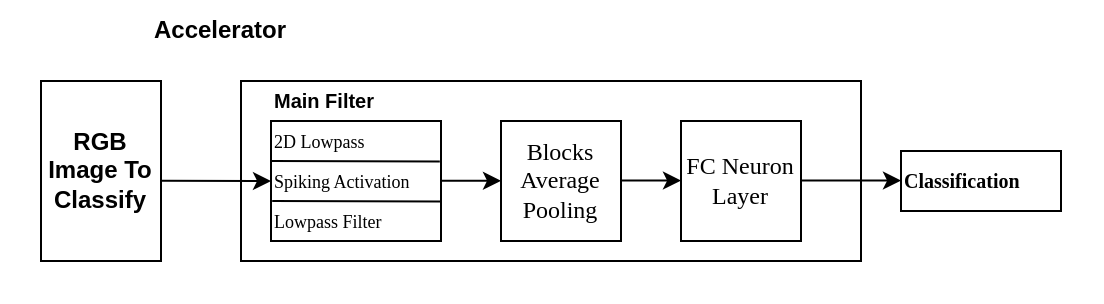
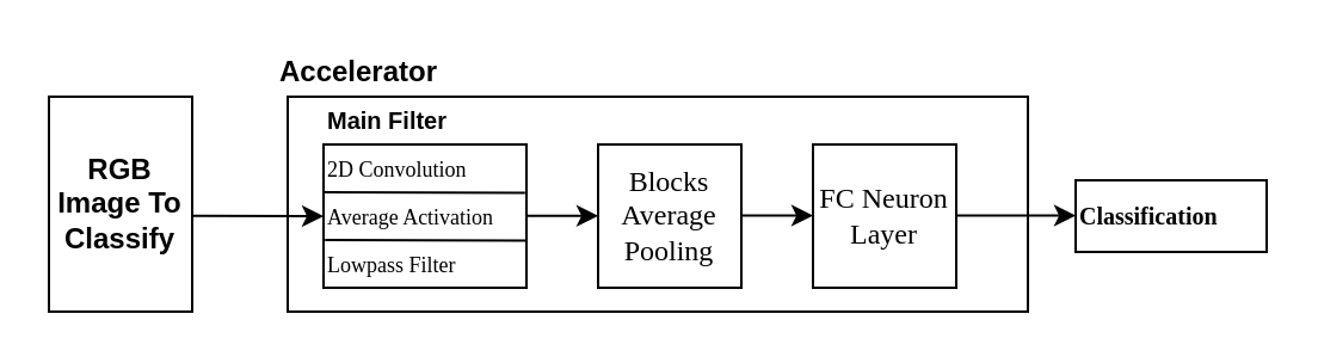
- <mxCell id="3" value="Accelerator" style="text;html=1;strokeColor=none;fillColor=none;align=center;verticalAlign=middle;whiteSpace=wrap;rounded=0;fontStyle=1" vertex="1" parent="1"><mxGeometry x="80" y="5" width="60" height="20" as="geometry" /></mxCell>
+ <mxCell id="3" value="Accelerator" style="text;html=1;strokeColor=none;fillColor=none;align=center;verticalAlign=middle;whiteSpace=wrap;rounded=0;fontStyle=1" vertex="1" parent="1"><mxGeometry x="120" y="20" width="60" height="20" as="geometry" /></mxCell>
- <mxCell id="13" value="&lt;font face=&quot;Verdana&quot; style=&quot;font-size: 9px&quot;&gt;2D Lowpass&lt;/font&gt;" style="text;html=1;strokeColor=none;fillColor=none;align=left;verticalAlign=middle;whiteSpace=wrap;rounded=0;" vertex="1" parent="1"><mxGeometry x="135" y="60" width="85" height="20" as="geometry" /></mxCell>
+ <mxCell id="13" value="&lt;font face=&quot;Verdana&quot; style=&quot;font-size: 9px&quot;&gt;2D Convolution&lt;/font&gt;" style="text;html=1;strokeColor=none;fillColor=none;align=left;verticalAlign=middle;whiteSpace=wrap;rounded=0;" vertex="1" parent="1"><mxGeometry x="135" y="60" width="85" height="20" as="geometry" /></mxCell>
- <mxCell id="14" value="&lt;font face=&quot;Verdana&quot; style=&quot;font-size: 9px&quot;&gt;Spiking Activation&lt;/font&gt;" style="text;html=1;strokeColor=none;fillColor=none;align=left;verticalAlign=middle;whiteSpace=wrap;rounded=0;" vertex="1" parent="1"><mxGeometry x="135" y="80" width="85" height="20" as="geometry" /></mxCell>
+ <mxCell id="14" value="&lt;font face=&quot;Verdana&quot; style=&quot;font-size: 9px&quot;&gt;Average Activation&lt;/font&gt;" style="text;html=1;strokeColor=none;fillColor=none;align=left;verticalAlign=middle;whiteSpace=wrap;rounded=0;" vertex="1" parent="1"><mxGeometry x="135" y="80" width="85" height="20" as="geometry" /></mxCell>
